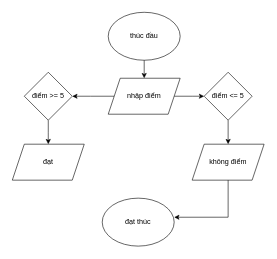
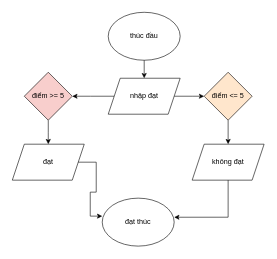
- <mxCell id="8" value="điểm &amp;gt;= 5" style="rhombus;whiteSpace=wrap;html=1;" vertex="1" parent="1"><mxGeometry x="40" y="120" width="80" height="80" as="geometry" /></mxCell>
+ <mxCell id="8" value="điểm &amp;gt;= 5" style="rhombus;whiteSpace=wrap;html=1;fillColor=#f8cecc;" vertex="1" parent="1"><mxGeometry x="40" y="120" width="80" height="80" as="geometry" /></mxCell>
- <mxCell id="6" value="nhập điểm" style="shape=parallelogram;perimeter=parallelogramPerimeter;whiteSpace=wrap;html=1;fixedSize=1;" vertex="1" parent="1"><mxGeometry x="180" y="130" width="120" height="60" as="geometry" /></mxCell>
+ <mxCell id="6" value="nhập đạt" style="shape=parallelogram;perimeter=parallelogramPerimeter;whiteSpace=wrap;html=1;fixedSize=1;" vertex="1" parent="1"><mxGeometry x="180" y="130" width="120" height="60" as="geometry" /></mxCell>
- <mxCell id="10" value="điểm &amp;lt;= 5" style="rhombus;whiteSpace=wrap;html=1;" vertex="1" parent="1"><mxGeometry x="340" y="120" width="80" height="80" as="geometry" /></mxCell>
+ <mxCell id="10" value="điểm &amp;lt;= 5" style="rhombus;whiteSpace=wrap;html=1;fillColor=#ffe6cc;" vertex="1" parent="1"><mxGeometry x="340" y="120" width="80" height="80" as="geometry" /></mxCell>
- <mxCell id="12" value="không điểm" style="shape=parallelogram;perimeter=parallelogramPerimeter;whiteSpace=wrap;html=1;fixedSize=1;" vertex="1" parent="1"><mxGeometry x="320" y="240" width="120" height="60" as="geometry" /></mxCell>
+ <mxCell id="12" value="không đạt" style="shape=parallelogram;perimeter=parallelogramPerimeter;whiteSpace=wrap;html=1;fixedSize=1;" vertex="1" parent="1"><mxGeometry x="320" y="240" width="120" height="60" as="geometry" /></mxCell>
+ <mxCell id="14" style="edgeStyle=orthogonalEdgeStyle;rounded=0;orthogonalLoop=1;jettySize=auto;html=1;exitX=1;exitY=0.5;exitDx=0;exitDy=0;entryX=0;entryY=0.375;entryDx=0;entryDy=0;entryPerimeter=0;" edge="1" parent="1" source="11" target="13"><mxGeometry relative="1" as="geometry" /></mxCell>
